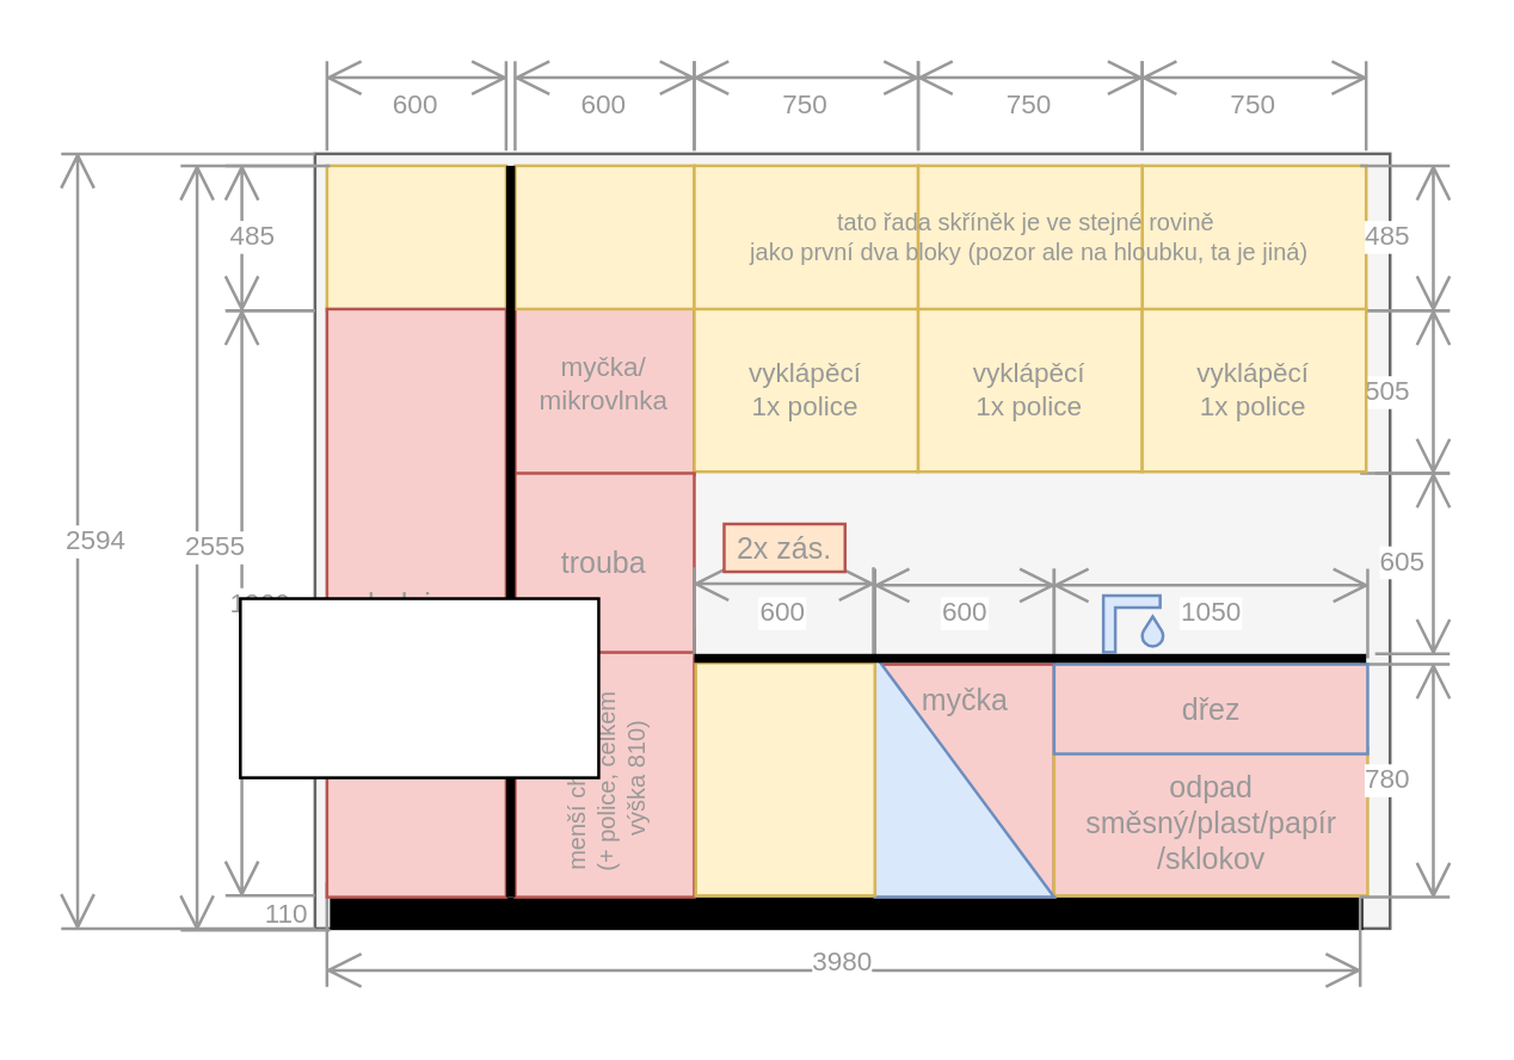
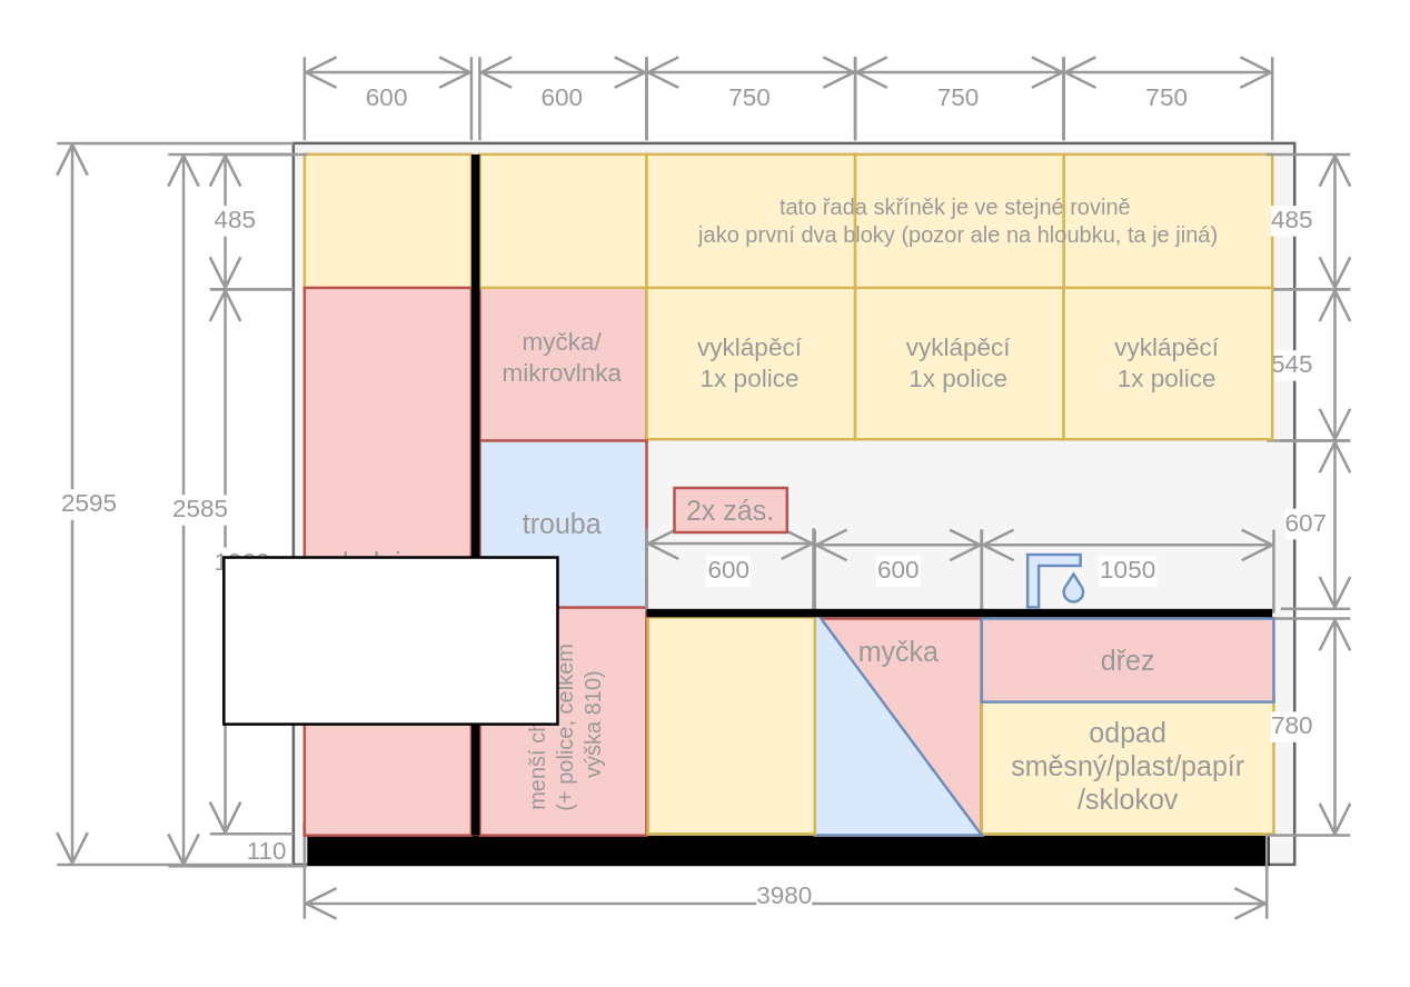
- <mxCell id="28" value="505" style="shape=dimension;direction=south;whiteSpace=wrap;html=1;align=left;points=[];verticalAlign=middle;labelBackgroundColor=#ffffff;strokeColor=#999999;flipV=1;flipH=1;fontSize=9;fontColor=#999999;" parent="1" vertex="1"><mxGeometry x="455" y="103.5" width="30" height="54.5" as="geometry" /></mxCell>
+ <mxCell id="28" value="545" style="shape=dimension;direction=south;whiteSpace=wrap;html=1;align=left;points=[];verticalAlign=middle;labelBackgroundColor=#ffffff;strokeColor=#999999;flipV=1;flipH=1;fontSize=9;fontColor=#999999;" parent="1" vertex="1"><mxGeometry x="455" y="103.5" width="30" height="54.5" as="geometry" /></mxCell>
- <mxCell id="13" value="2594" style="shape=dimension;direction=south;whiteSpace=wrap;html=1;align=left;points=[];verticalAlign=middle;labelBackgroundColor=#ffffff;strokeColor=#999999;fontSize=9;fontColor=#999999;" parent="1" vertex="1"><mxGeometry x="20" y="51" width="85" height="259.5" as="geometry" /></mxCell>
+ <mxCell id="13" value="2595" style="shape=dimension;direction=south;whiteSpace=wrap;html=1;align=left;points=[];verticalAlign=middle;labelBackgroundColor=#ffffff;strokeColor=#999999;fontSize=9;fontColor=#999999;" parent="1" vertex="1"><mxGeometry x="20" y="51" width="85" height="259.5" as="geometry" /></mxCell>
- <mxCell id="24" value="2555" style="shape=dimension;direction=south;whiteSpace=wrap;html=1;align=left;points=[];verticalAlign=middle;labelBackgroundColor=#ffffff;strokeColor=#999999;fontSize=9;fontColor=#999999;" parent="1" vertex="1"><mxGeometry x="60" y="55" width="50" height="256" as="geometry" /></mxCell>
+ <mxCell id="24" value="2585" style="shape=dimension;direction=south;whiteSpace=wrap;html=1;align=left;points=[];verticalAlign=middle;labelBackgroundColor=#ffffff;strokeColor=#999999;fontSize=9;fontColor=#999999;" parent="1" vertex="1"><mxGeometry x="60" y="55" width="50" height="256" as="geometry" /></mxCell>
- <mxCell id="46" value="2x zás." style="rounded=0;whiteSpace=wrap;html=1;fillColor=#ffe6cc;strokeColor=#b85450;fontColor=#999999;fontSize=10;" parent="1" vertex="1"><mxGeometry x="242" y="175" width="40.5" height="16" as="geometry" /></mxCell>
+ <mxCell id="46" value="2x zás." style="rounded=0;whiteSpace=wrap;html=1;fillColor=#f8cecc;strokeColor=#b85450;fontColor=#999999;fontSize=10;" parent="1" vertex="1"><mxGeometry x="242" y="175" width="40.5" height="16" as="geometry" /></mxCell>
- <mxCell id="31" value="trouba" style="rounded=0;whiteSpace=wrap;html=1;fillColor=#f8cecc;strokeColor=#b85450;fontColor=#999999;fontSize=10;" parent="1" vertex="1"><mxGeometry x="172" y="158" width="60" height="60" as="geometry" /></mxCell>
+ <mxCell id="31" value="trouba" style="rounded=0;whiteSpace=wrap;html=1;fillColor=#dae8fc;strokeColor=#b85450;fontColor=#999999;fontSize=10;" parent="1" vertex="1"><mxGeometry x="172" y="158" width="60" height="60" as="geometry" /></mxCell>
- <mxCell id="12" value="605" style="shape=dimension;direction=south;whiteSpace=wrap;html=1;align=left;points=[];verticalAlign=middle;labelBackgroundColor=#ffffff;strokeColor=#999999;flipV=1;flipH=1;fontSize=9;fontColor=#999999;" parent="1" vertex="1"><mxGeometry x="460" y="158" width="25" height="60.5" as="geometry" /></mxCell>
+ <mxCell id="12" value="607" style="shape=dimension;direction=south;whiteSpace=wrap;html=1;align=left;points=[];verticalAlign=middle;labelBackgroundColor=#ffffff;strokeColor=#999999;flipV=1;flipH=1;fontSize=9;fontColor=#999999;" parent="1" vertex="1"><mxGeometry x="460" y="158" width="25" height="60.5" as="geometry" /></mxCell>
- <mxCell id="15" value="odpad&lt;br style=&quot;font-size: 10px;&quot;&gt;směsný/plast/papír&lt;div&gt;/sklo&lt;span style=&quot;background-color: initial;&quot;&gt;kov&lt;/span&gt;&lt;/div&gt;" style="rounded=0;whiteSpace=wrap;html=1;fillColor=#f8cecc;strokeColor=#d6b656;fontColor=#999999;fontSize=10;" parent="1" vertex="1"><mxGeometry x="352.5" y="250" width="105" height="49.5" as="geometry" /></mxCell>
+ <mxCell id="15" value="odpad&lt;br style=&quot;font-size: 10px;&quot;&gt;směsný/plast/papír&lt;div&gt;/sklo&lt;span style=&quot;background-color: initial;&quot;&gt;kov&lt;/span&gt;&lt;/div&gt;" style="rounded=0;whiteSpace=wrap;html=1;fillColor=#fff2cc;strokeColor=#d6b656;fontColor=#999999;fontSize=10;" parent="1" vertex="1"><mxGeometry x="352.5" y="250" width="105" height="49.5" as="geometry" /></mxCell>
